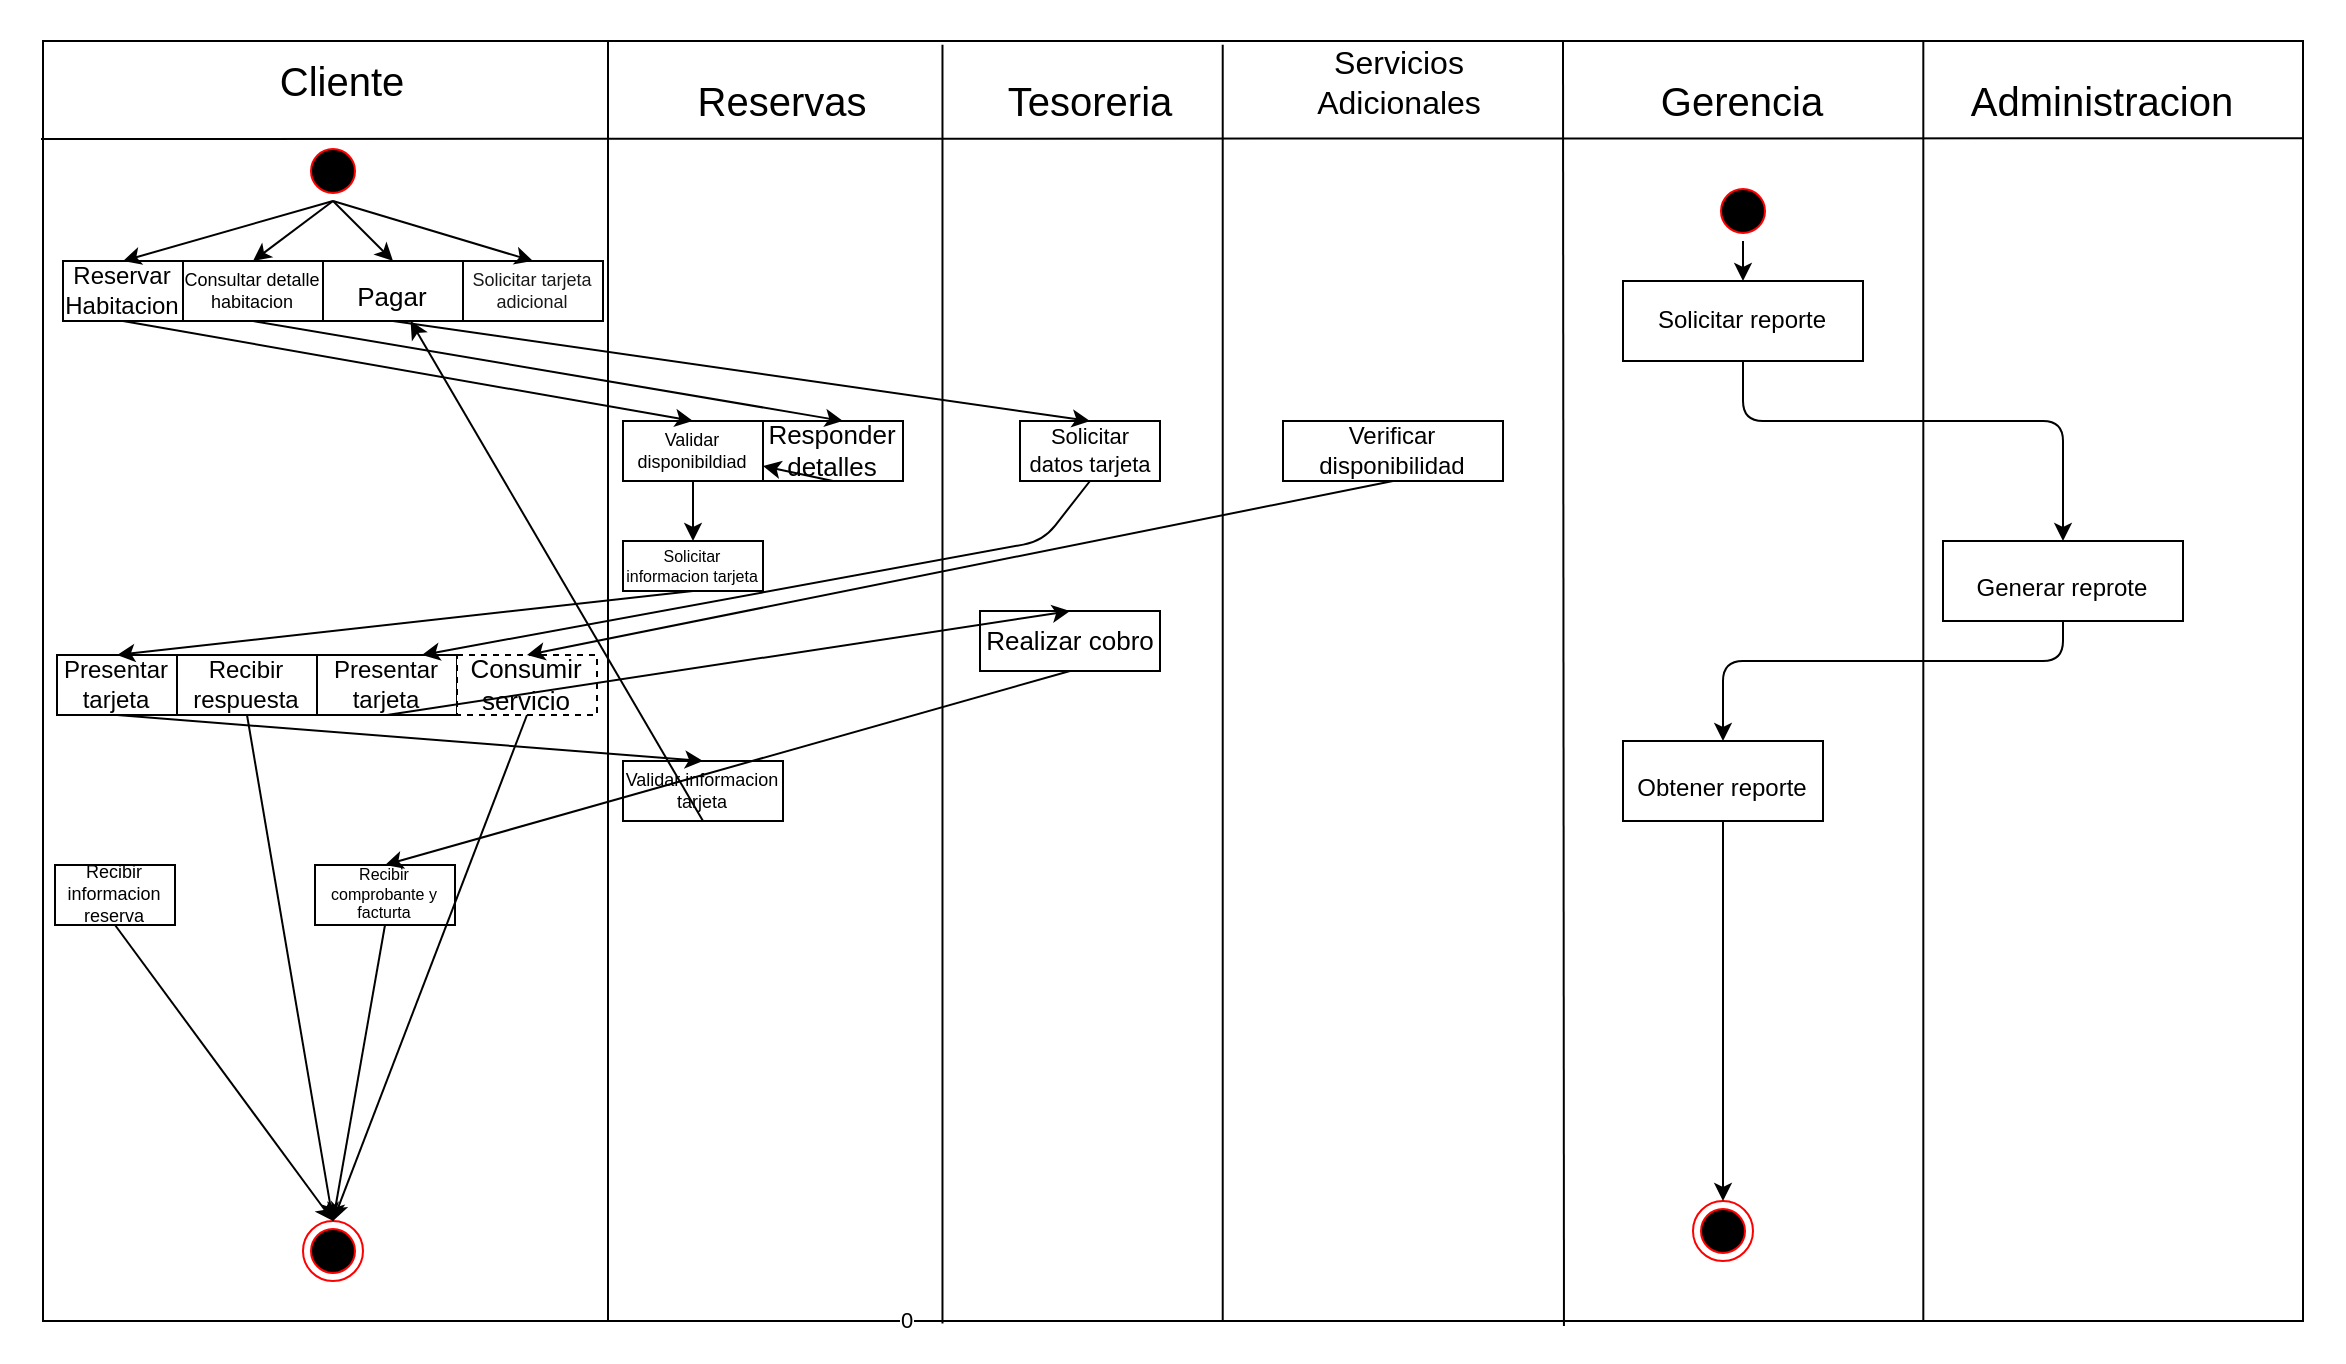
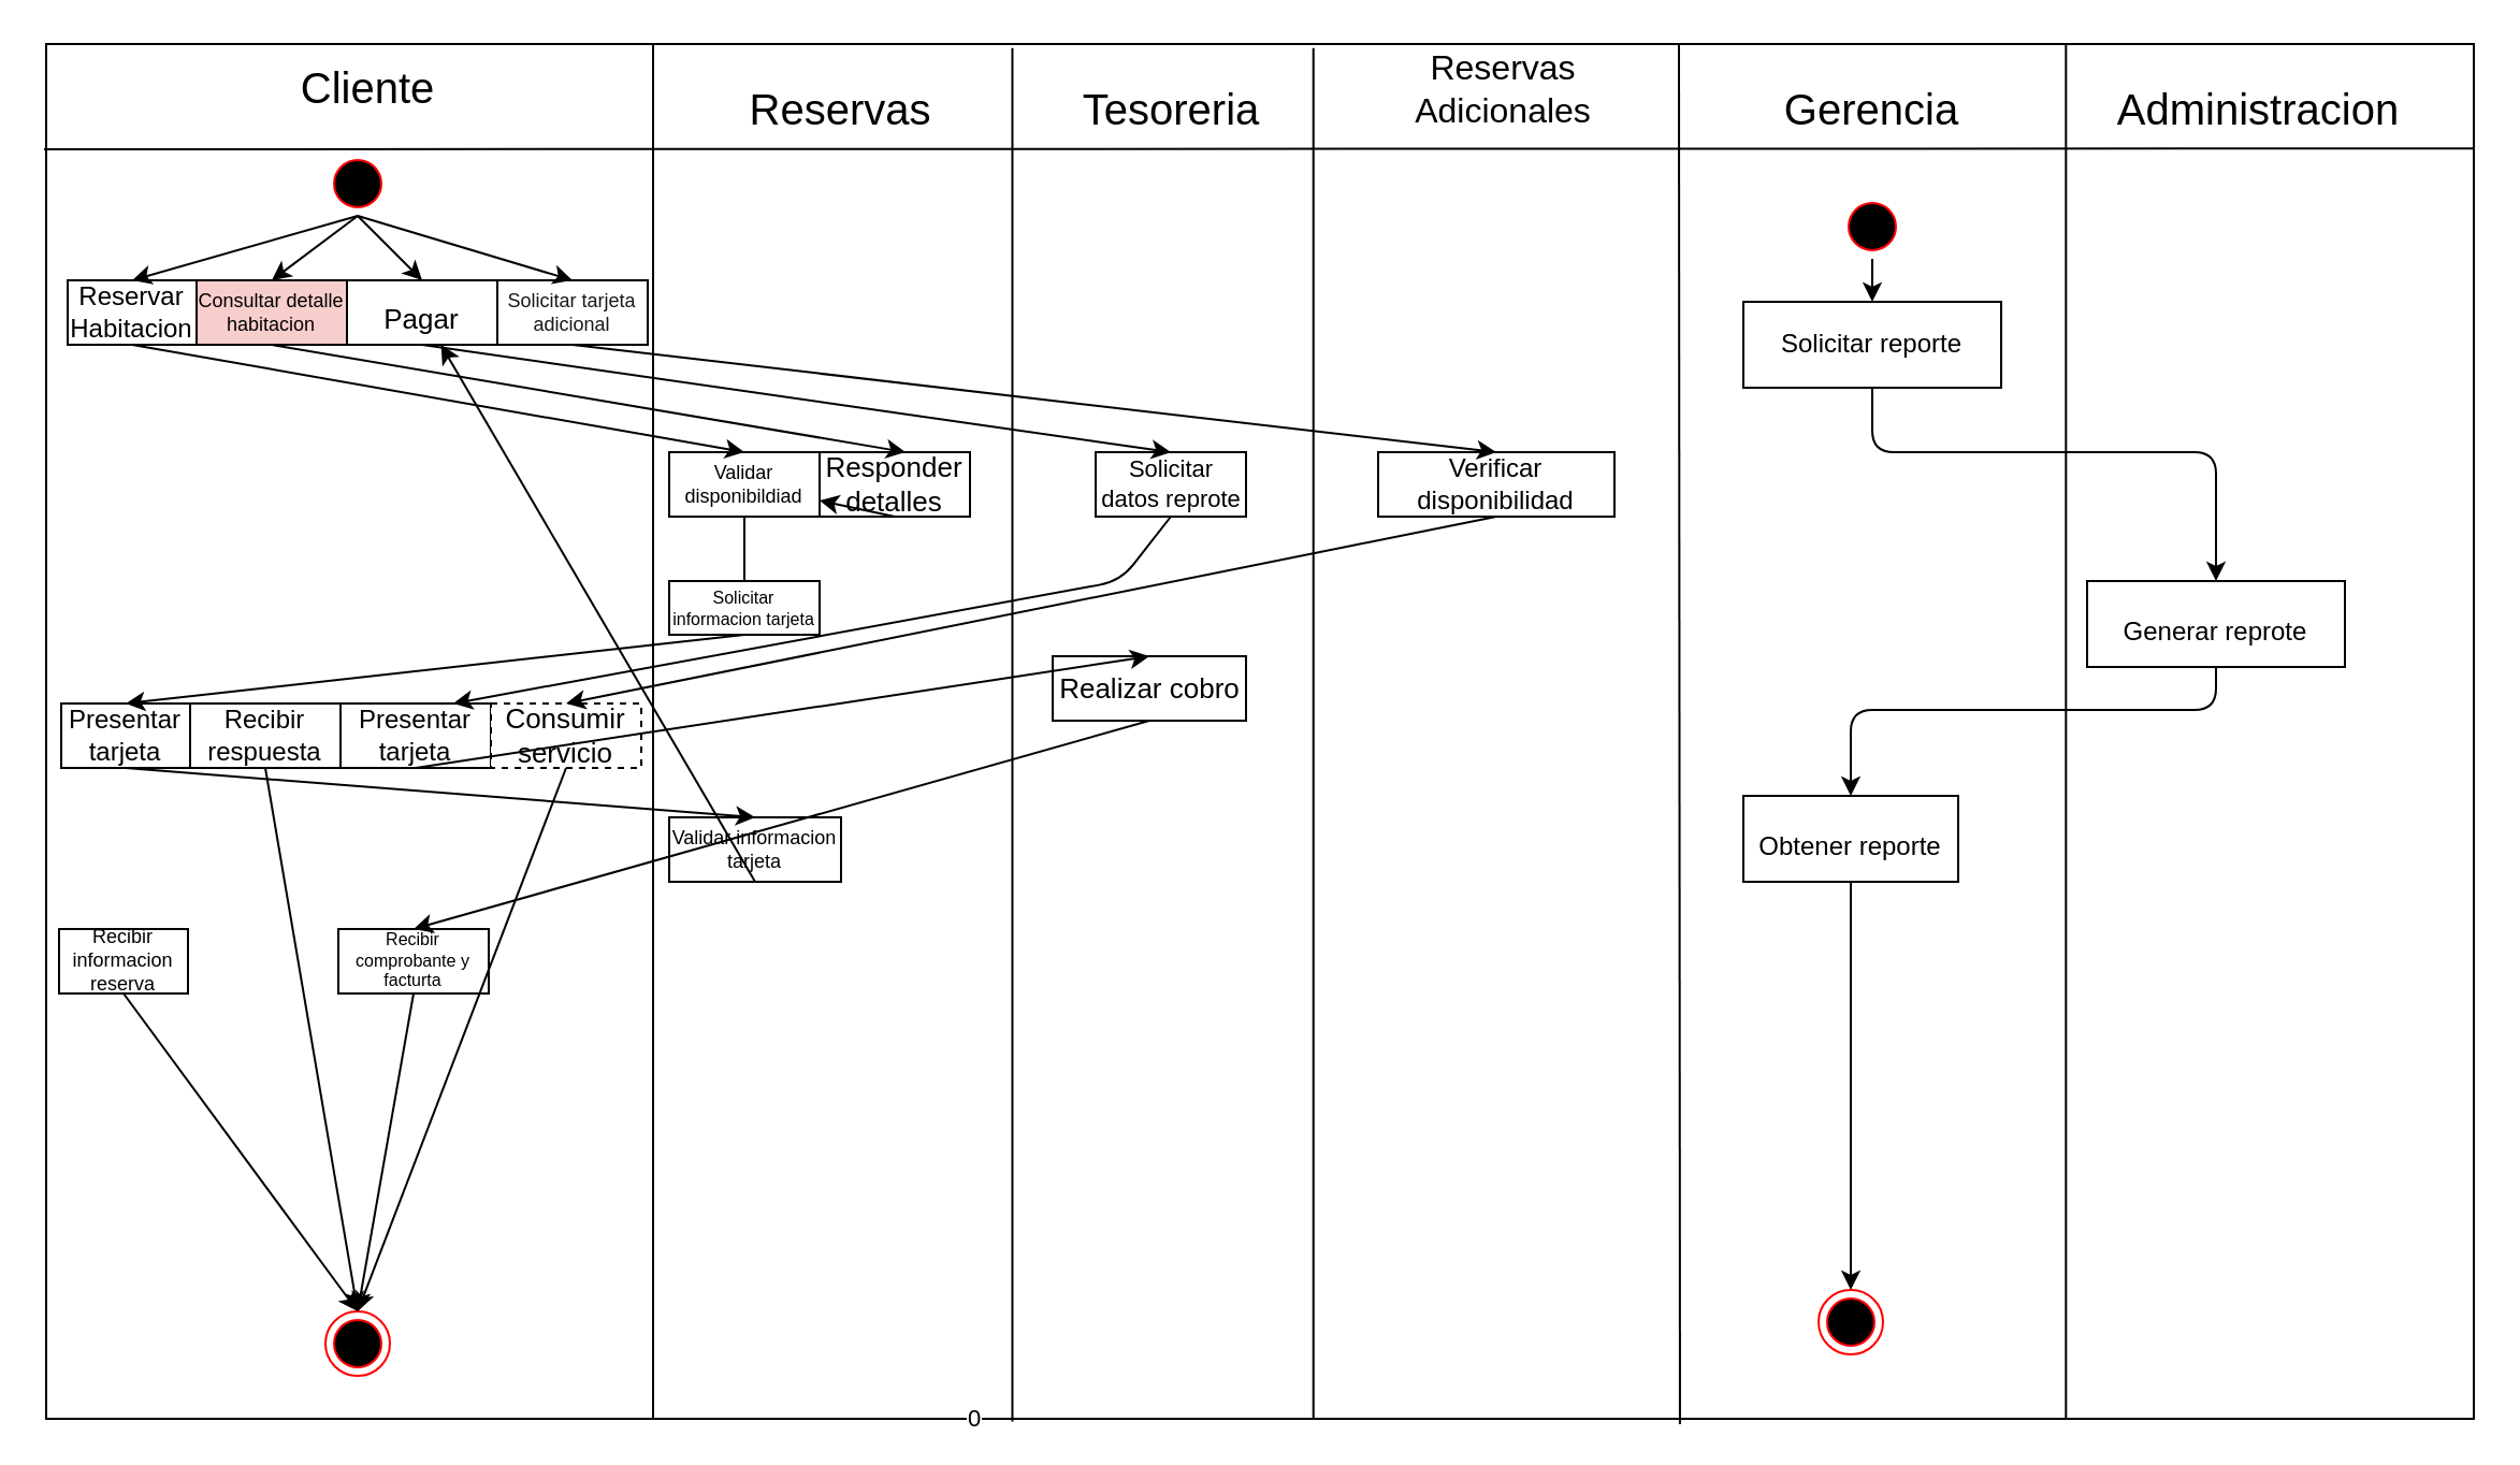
- <mxCell id="12" value="Servicios Adicionales" style="text;html=1;strokeColor=none;fillColor=none;align=center;verticalAlign=middle;whiteSpace=wrap;rounded=0;fontSize=16;" vertex="1" parent="1"><mxGeometry x="660" y="31" width="79" height="20" as="geometry" /></mxCell>
+ <mxCell id="12" value="Reservas Adicionales" style="text;html=1;strokeColor=none;fillColor=none;align=center;verticalAlign=middle;whiteSpace=wrap;rounded=0;fontSize=16;" vertex="1" parent="1"><mxGeometry x="660" y="31" width="79" height="20" as="geometry" /></mxCell>
- <mxCell id="27" value="&lt;font style=&quot;font-size: 9px;&quot;&gt;Consultar detalle habitacion&lt;/font&gt;" style="rounded=0;whiteSpace=wrap;html=1;fontSize=9;" vertex="1" parent="1"><mxGeometry x="91" y="130" width="70" height="30" as="geometry" /></mxCell>
+ <mxCell id="27" value="&lt;font style=&quot;font-size: 9px;&quot;&gt;Consultar detalle habitacion&lt;/font&gt;" style="rounded=0;whiteSpace=wrap;html=1;fontSize=9;fillColor=#f8cecc;" vertex="1" parent="1"><mxGeometry x="91" y="130" width="70" height="30" as="geometry" /></mxCell>
+ <mxCell id="40" value="" style="endArrow=classic;html=1;fontSize=16;exitX=0.5;exitY=1;exitDx=0;exitDy=0;entryX=0.5;entryY=0;entryDx=0;entryDy=0;" edge="1" parent="1" source="34" target="28"><mxGeometry width="50" height="50" relative="1" as="geometry"><mxPoint x="481" y="280" as="sourcePoint" /><mxPoint x="531" y="230" as="targetPoint" /></mxGeometry></mxCell>
- <mxCell id="29" value="Solicitar datos tarjeta" style="rounded=0;whiteSpace=wrap;html=1;fontSize=11;" vertex="1" parent="1"><mxGeometry x="509.5" y="210" width="70" height="30" as="geometry" /></mxCell>
+ <mxCell id="29" value="Solicitar datos reprote" style="rounded=0;whiteSpace=wrap;html=1;fontSize=11;" vertex="1" parent="1"><mxGeometry x="509.5" y="210" width="70" height="30" as="geometry" /></mxCell>
- <mxCell id="44" value="" style="endArrow=classic;html=1;fontSize=16;exitX=0.5;exitY=1;exitDx=0;exitDy=0;" edge="1" parent="1" source="31" target="26"><mxGeometry width="50" height="50" relative="1" as="geometry"><mxPoint x="481" y="430" as="sourcePoint" /><mxPoint x="531" y="380" as="targetPoint" /></mxGeometry></mxCell>
+ <mxCell id="44" value="" style="endArrow=none;html=1;fontSize=16;exitX=0.5;exitY=1;exitDx=0;exitDy=0;" edge="1" parent="1" source="31" target="26"><mxGeometry width="50" height="50" relative="1" as="geometry"><mxPoint x="481" y="430" as="sourcePoint" /><mxPoint x="531" y="380" as="targetPoint" /></mxGeometry></mxCell>
